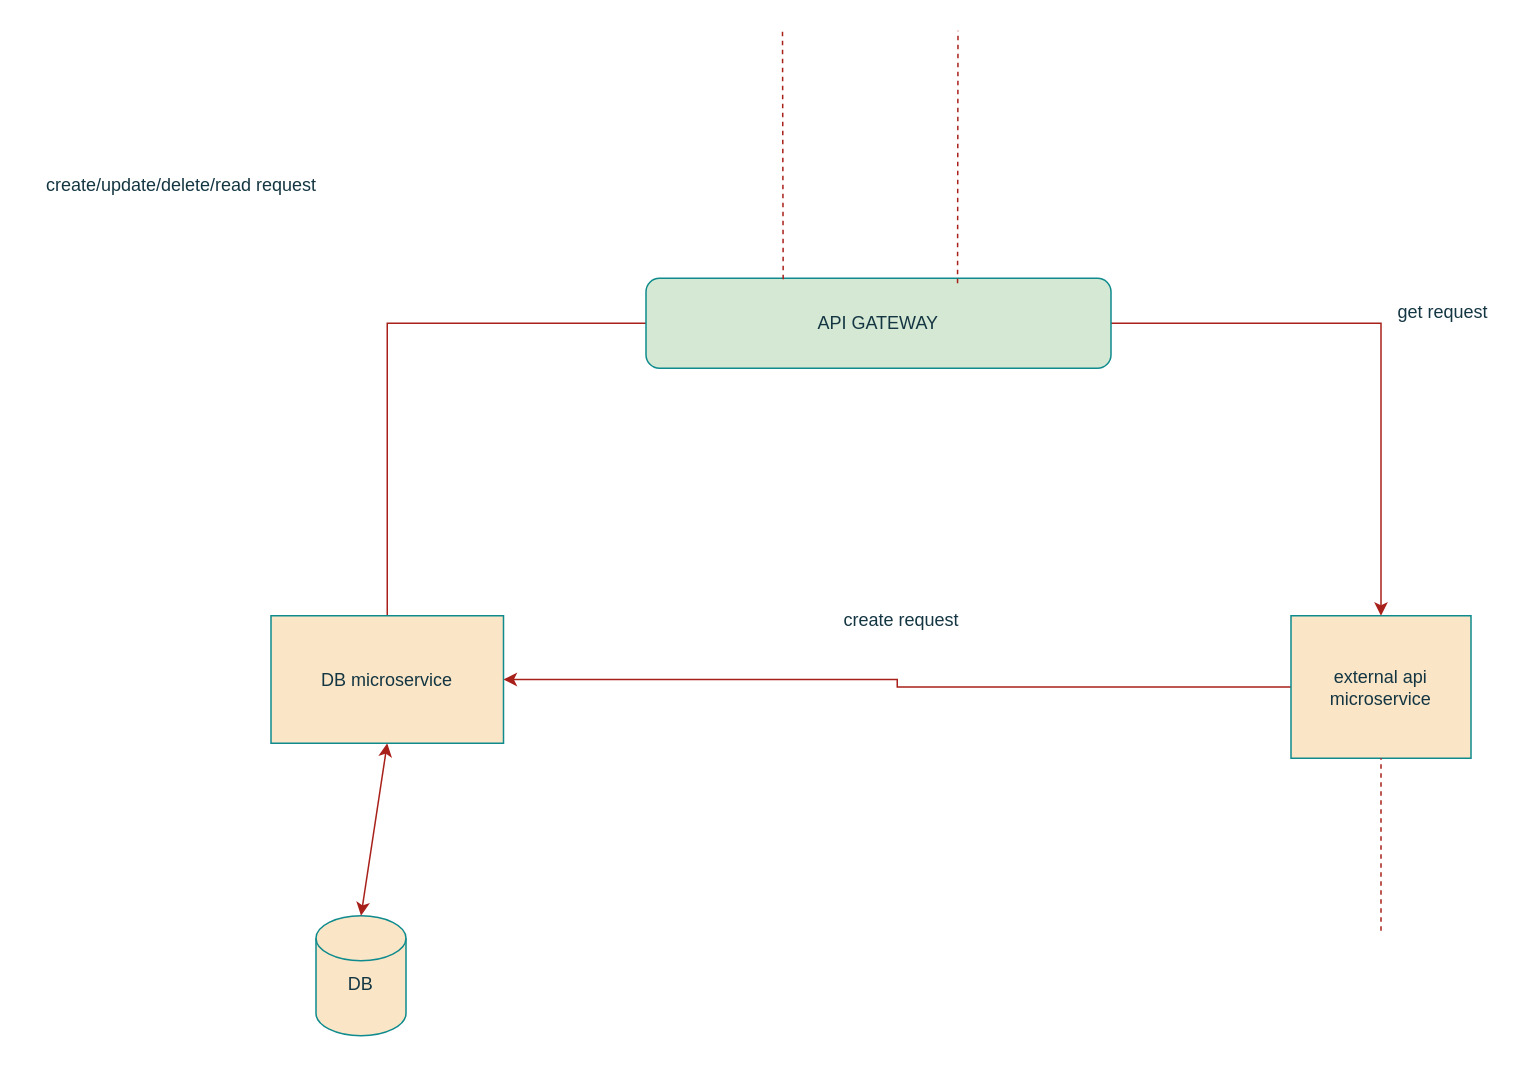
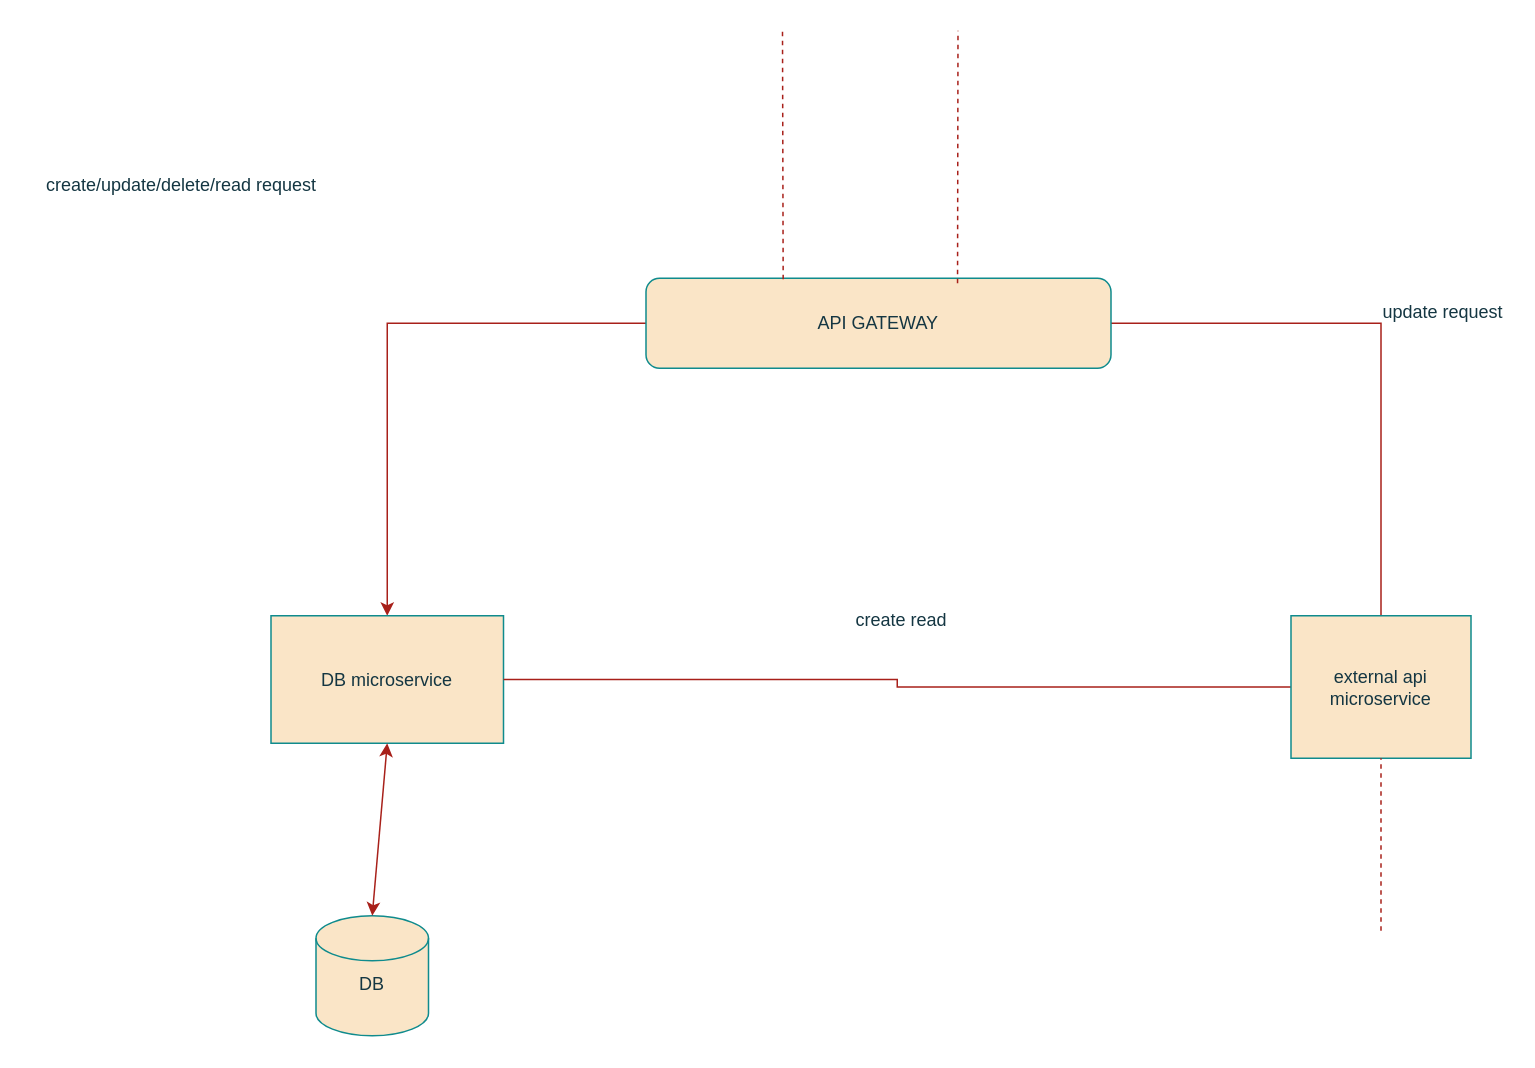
- <mxCell id="4" value="API GATEWAY" style="rounded=1;whiteSpace=wrap;html=1;labelBackgroundColor=none;fillColor=#d5e8d4;strokeColor=#0F8B8D;fontColor=#143642;" vertex="1" parent="1"><mxGeometry x="430" y="185" width="310" height="60" as="geometry" /></mxCell>
+ <mxCell id="4" value="API GATEWAY" style="rounded=1;whiteSpace=wrap;html=1;labelBackgroundColor=none;fillColor=#FAE5C7;strokeColor=#0F8B8D;fontColor=#143642;" vertex="1" parent="1"><mxGeometry x="430" y="185" width="310" height="60" as="geometry" /></mxCell>
- <mxCell id="12" value="&lt;div&gt;get request&lt;/div&gt;&lt;div&gt;&lt;br&gt;&lt;/div&gt;" style="text;html=1;align=center;verticalAlign=middle;resizable=0;points=[];autosize=1;strokeColor=none;fillColor=none;fontColor=#143642;" vertex="1" parent="1"><mxGeometry x="921" y="195" width="80" height="40" as="geometry" /></mxCell>
+ <mxCell id="12" value="&lt;div&gt;update request&lt;/div&gt;&lt;div&gt;&lt;br&gt;&lt;/div&gt;" style="text;html=1;align=center;verticalAlign=middle;resizable=0;points=[];autosize=1;strokeColor=none;fillColor=none;fontColor=#143642;" vertex="1" parent="1"><mxGeometry x="921" y="195" width="80" height="40" as="geometry" /></mxCell>
- <mxCell id="2" style="edgeStyle=orthogonalEdgeStyle;rounded=0;orthogonalLoop=1;jettySize=auto;html=1;entryX=0.5;entryY=0;entryDx=0;entryDy=0;strokeColor=#A8201A;fontColor=#143642;fillColor=#FAE5C7;" edge="1" parent="1" source="4" target="7"><mxGeometry relative="1" as="geometry" /></mxCell>
+ <mxCell id="2" style="edgeStyle=orthogonalEdgeStyle;rounded=0;orthogonalLoop=1;jettySize=auto;html=1;entryX=0.5;entryY=0;entryDx=0;entryDy=0;strokeColor=#A8201A;fontColor=#143642;fillColor=#FAE5C7;endArrow=none;" edge="1" parent="1" source="4" target="7"><mxGeometry relative="1" as="geometry" /></mxCell>
- <mxCell id="3" style="edgeStyle=orthogonalEdgeStyle;rounded=0;orthogonalLoop=1;jettySize=auto;html=1;strokeColor=#A8201A;fontColor=#143642;fillColor=#FAE5C7;endArrow=none;" edge="1" parent="1" source="4" target="5"><mxGeometry relative="1" as="geometry" /></mxCell>
+ <mxCell id="3" style="edgeStyle=orthogonalEdgeStyle;rounded=0;orthogonalLoop=1;jettySize=auto;html=1;strokeColor=#A8201A;fontColor=#143642;fillColor=#FAE5C7;" edge="1" parent="1" source="4" target="5"><mxGeometry relative="1" as="geometry" /></mxCell>
- <mxCell id="11" value="create request" style="text;html=1;align=center;verticalAlign=middle;resizable=0;points=[];autosize=1;strokeColor=none;fillColor=none;fontColor=#143642;" vertex="1" parent="1"><mxGeometry x="550" y="398" width="100" height="30" as="geometry" /></mxCell>
+ <mxCell id="11" value="create read" style="text;html=1;align=center;verticalAlign=middle;resizable=0;points=[];autosize=1;strokeColor=none;fillColor=none;fontColor=#143642;" vertex="1" parent="1"><mxGeometry x="550" y="398" width="100" height="30" as="geometry" /></mxCell>
- <mxCell id="6" style="edgeStyle=orthogonalEdgeStyle;rounded=0;orthogonalLoop=1;jettySize=auto;html=1;entryX=1;entryY=0.5;entryDx=0;entryDy=0;strokeColor=#A8201A;fontColor=#143642;fillColor=#FAE5C7;" edge="1" parent="1" source="7" target="5"><mxGeometry relative="1" as="geometry" /></mxCell>
+ <mxCell id="6" style="edgeStyle=orthogonalEdgeStyle;rounded=0;orthogonalLoop=1;jettySize=auto;html=1;entryX=1;entryY=0.5;entryDx=0;entryDy=0;strokeColor=#A8201A;fontColor=#143642;fillColor=#FAE5C7;endArrow=none;" edge="1" parent="1" source="7" target="5"><mxGeometry relative="1" as="geometry" /></mxCell>
- <mxCell id="8" value="&lt;div&gt;DB&lt;/div&gt;&lt;div&gt;&lt;br&gt;&lt;/div&gt;" style="shape=cylinder3;whiteSpace=wrap;html=1;boundedLbl=1;backgroundOutline=1;size=15;labelBackgroundColor=none;fillColor=#FAE5C7;strokeColor=#0F8B8D;fontColor=#143642;" vertex="1" parent="1"><mxGeometry x="210" y="610" width="60" height="80" as="geometry" /></mxCell>
+ <mxCell id="8" value="&lt;div&gt;DB&lt;/div&gt;&lt;div&gt;&lt;br&gt;&lt;/div&gt;" style="shape=cylinder3;whiteSpace=wrap;html=1;boundedLbl=1;backgroundOutline=1;size=15;labelBackgroundColor=none;fillColor=#FAE5C7;strokeColor=#0F8B8D;fontColor=#143642;" vertex="1" parent="1"><mxGeometry x="210" y="610" width="75" height="80" as="geometry" /></mxCell>
